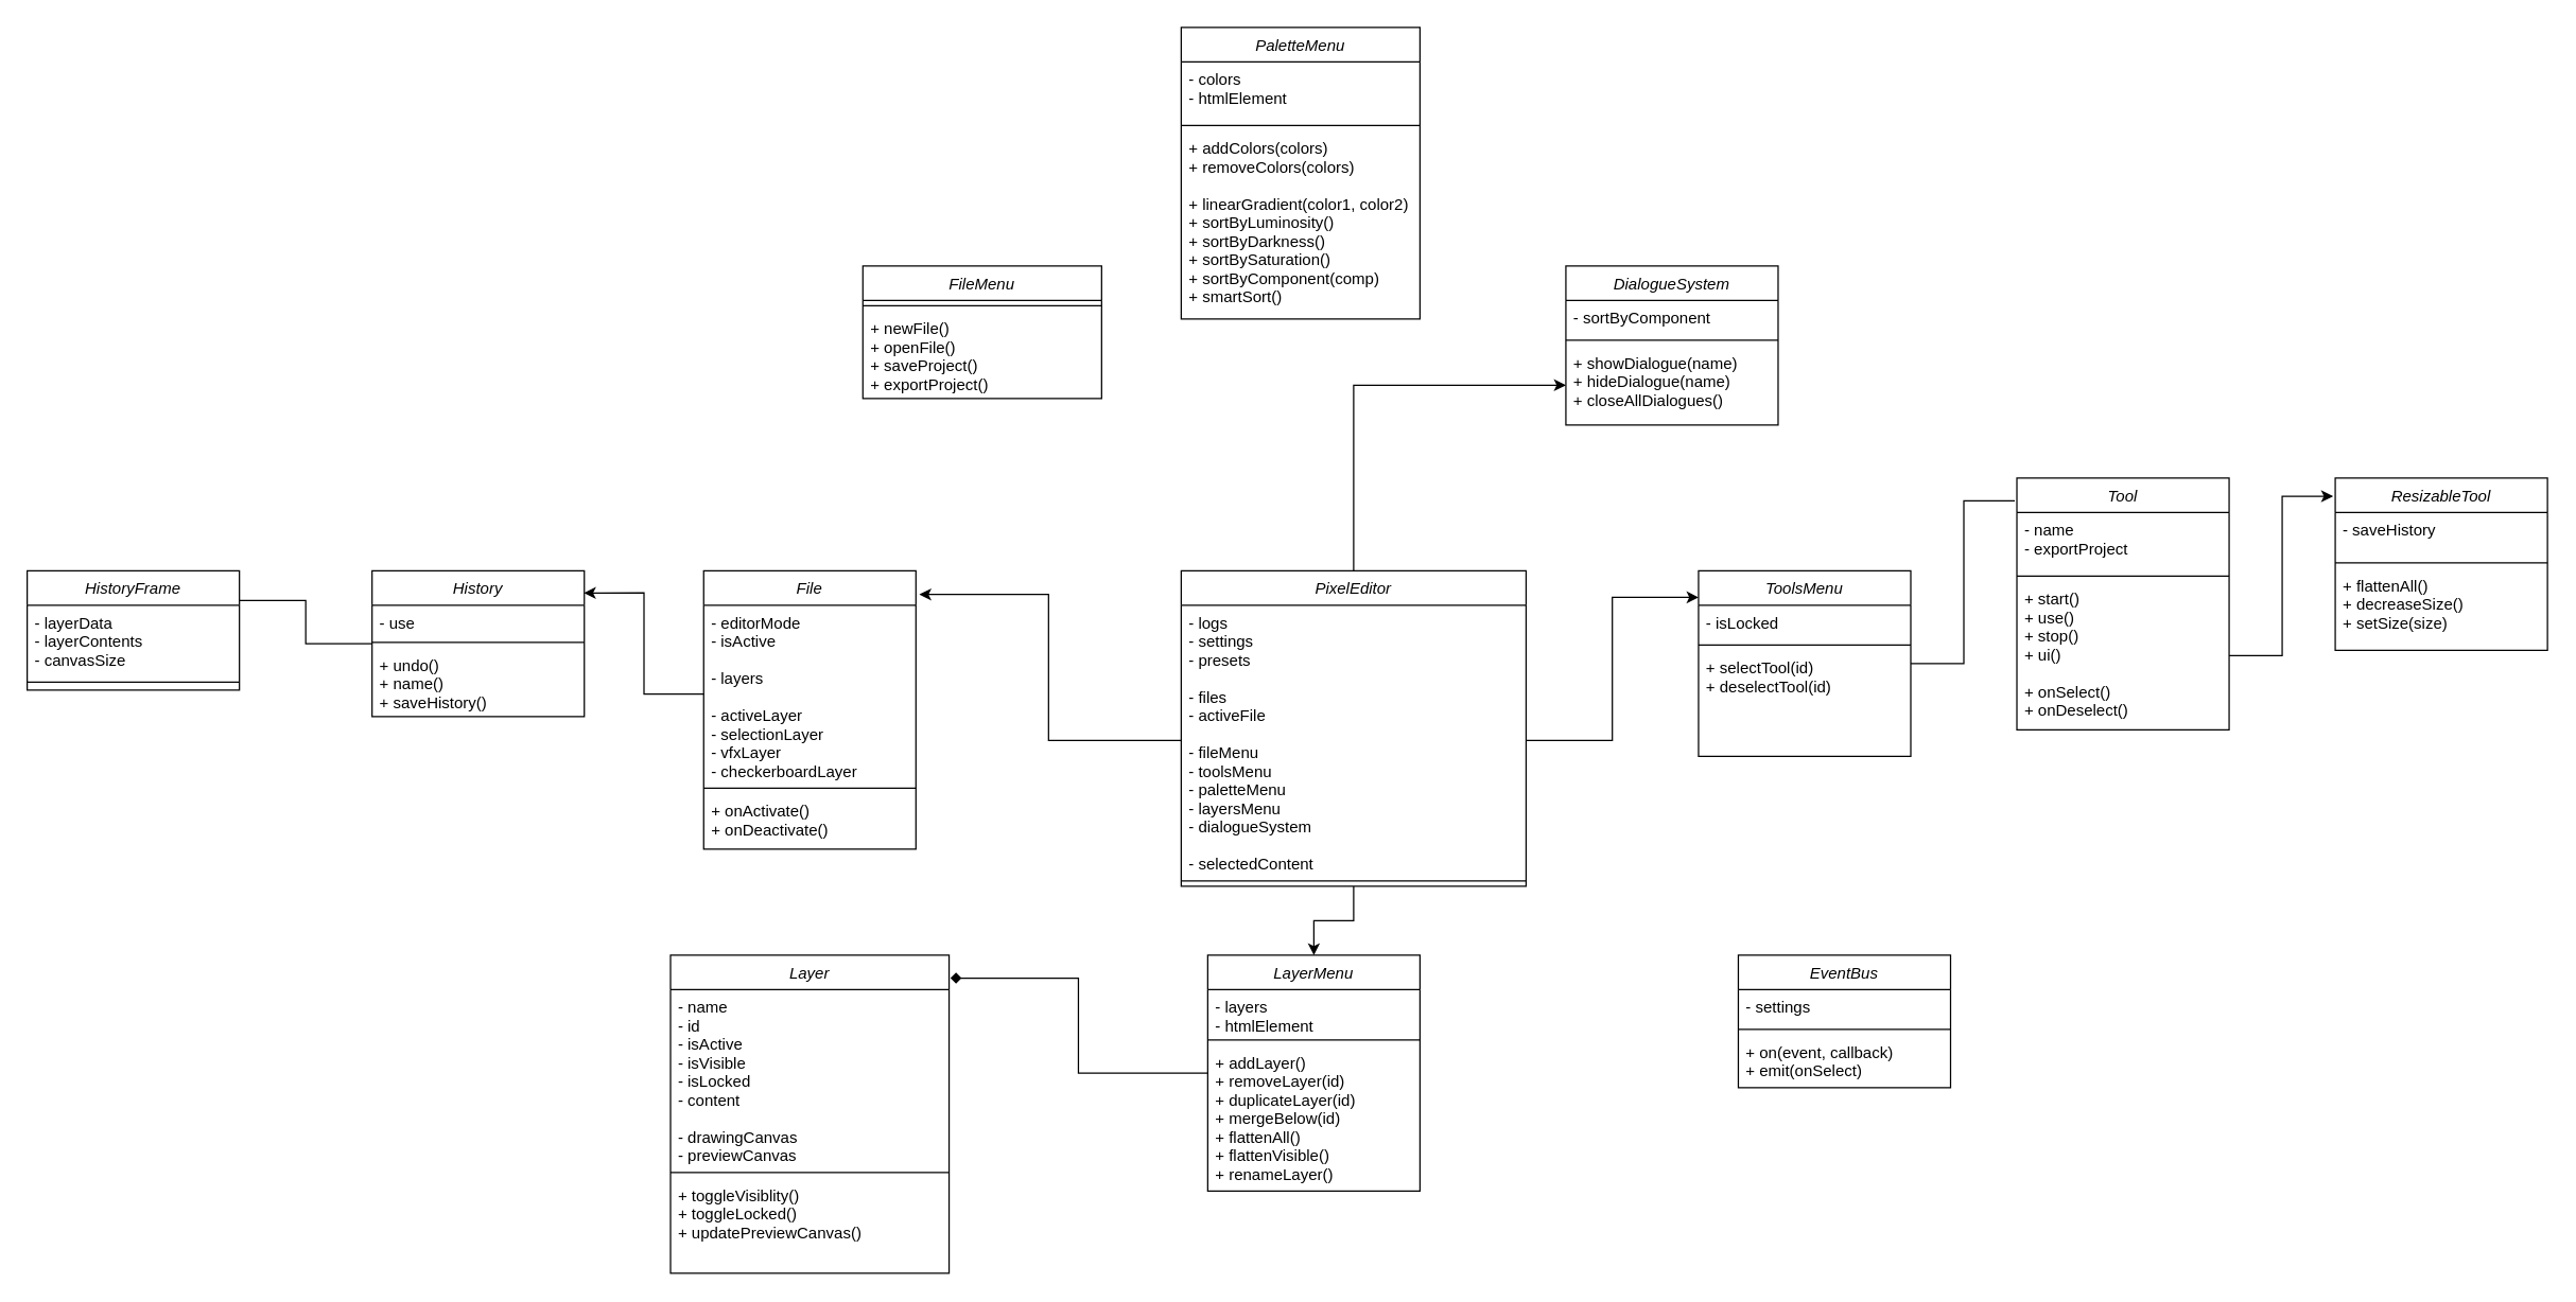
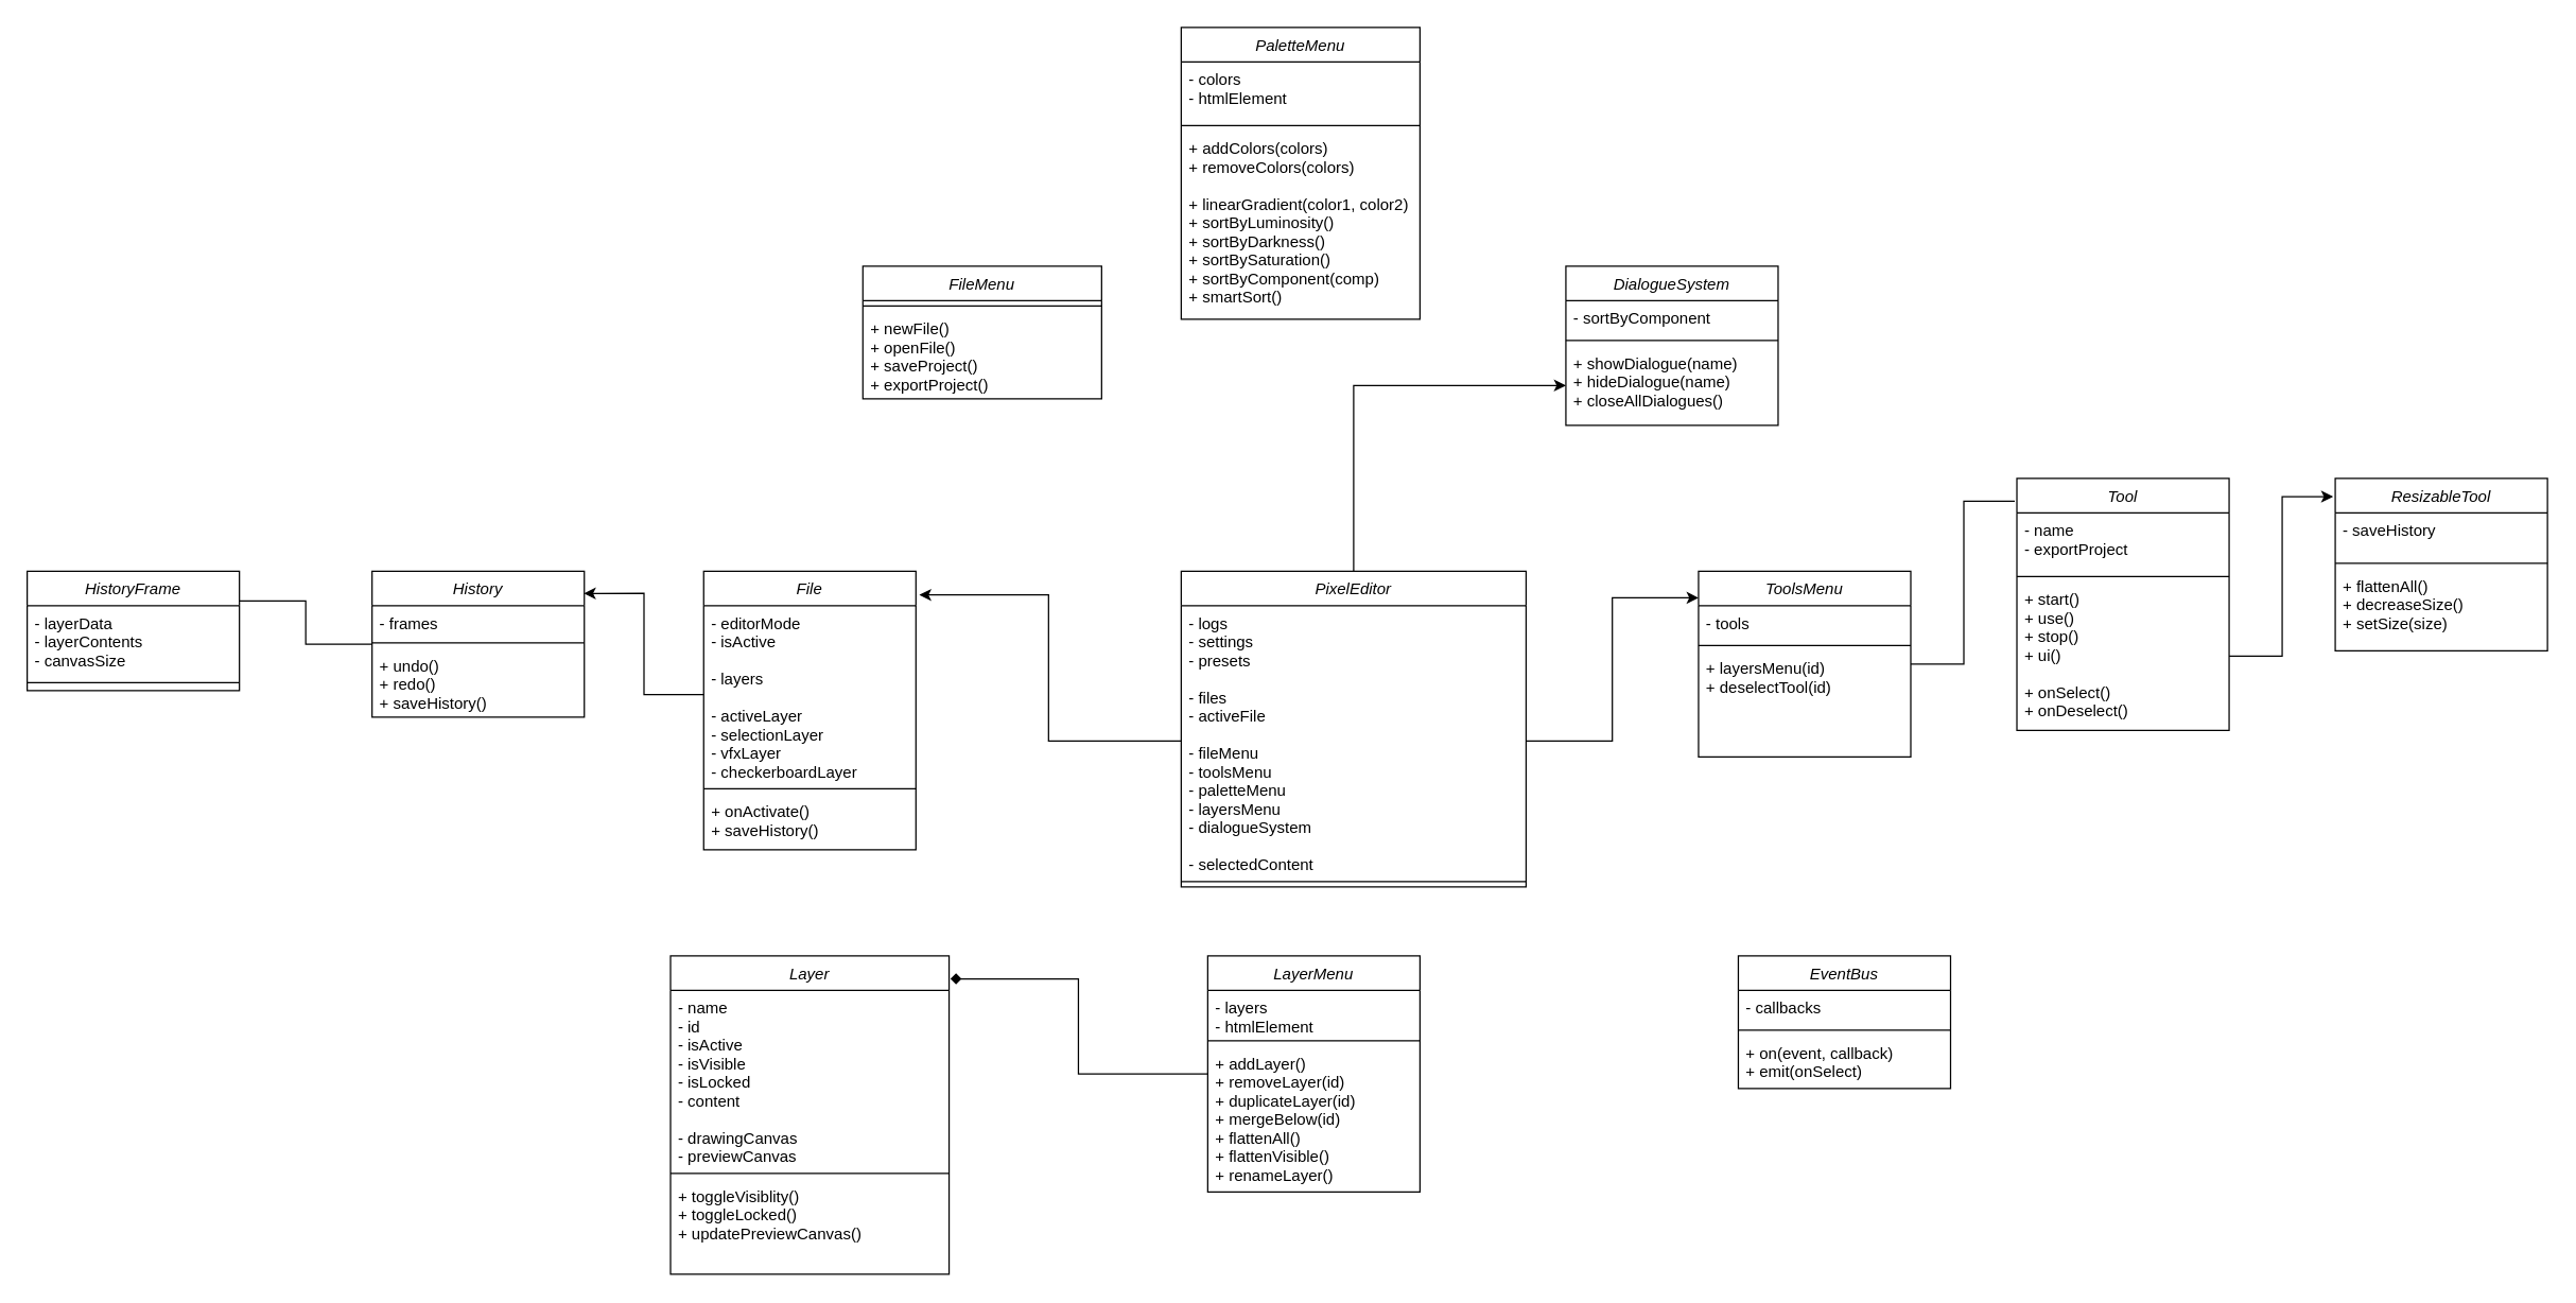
- <mxCell id="46" value="- use" style="text;align=left;verticalAlign=top;spacingLeft=4;spacingRight=4;overflow=hidden;rotatable=0;points=[[0,0.5],[1,0.5]];portConstraint=eastwest;rounded=0;shadow=0;html=0;" vertex="1" parent="45"><mxGeometry y="26" width="160" height="24" as="geometry" /></mxCell>
+ <mxCell id="46" value="- frames" style="text;align=left;verticalAlign=top;spacingLeft=4;spacingRight=4;overflow=hidden;rotatable=0;points=[[0,0.5],[1,0.5]];portConstraint=eastwest;rounded=0;shadow=0;html=0;" vertex="1" parent="45"><mxGeometry y="26" width="160" height="24" as="geometry" /></mxCell>
- <mxCell id="4" value="- isLocked" style="text;align=left;verticalAlign=top;spacingLeft=4;spacingRight=4;overflow=hidden;rotatable=0;points=[[0,0.5],[1,0.5]];portConstraint=eastwest;rounded=0;shadow=0;html=0;" parent="3" vertex="1"><mxGeometry y="26" width="160" height="26" as="geometry" /></mxCell>
+ <mxCell id="4" value="- tools" style="text;align=left;verticalAlign=top;spacingLeft=4;spacingRight=4;overflow=hidden;rotatable=0;points=[[0,0.5],[1,0.5]];portConstraint=eastwest;rounded=0;shadow=0;html=0;" parent="3" vertex="1"><mxGeometry y="26" width="160" height="26" as="geometry" /></mxCell>
- <mxCell id="48" value="+ undo()&#10;+ name()&#10;+ saveHistory()" style="text;align=left;verticalAlign=top;spacingLeft=4;spacingRight=4;overflow=hidden;rotatable=0;points=[[0,0.5],[1,0.5]];portConstraint=eastwest;" vertex="1" parent="45"><mxGeometry y="58" width="160" height="52" as="geometry" /></mxCell>
+ <mxCell id="48" value="+ undo()&#10;+ redo()&#10;+ saveHistory()" style="text;align=left;verticalAlign=top;spacingLeft=4;spacingRight=4;overflow=hidden;rotatable=0;points=[[0,0.5],[1,0.5]];portConstraint=eastwest;" vertex="1" parent="45"><mxGeometry y="58" width="160" height="52" as="geometry" /></mxCell>
- <mxCell id="6" value="+ selectTool(id)&#10;+ deselectTool(id)" style="text;align=left;verticalAlign=top;spacingLeft=4;spacingRight=4;overflow=hidden;rotatable=0;points=[[0,0.5],[1,0.5]];portConstraint=eastwest;" parent="3" vertex="1"><mxGeometry y="60" width="160" height="80" as="geometry" /></mxCell>
+ <mxCell id="6" value="+ layersMenu(id)&#10;+ deselectTool(id)" style="text;align=left;verticalAlign=top;spacingLeft=4;spacingRight=4;overflow=hidden;rotatable=0;points=[[0,0.5],[1,0.5]];portConstraint=eastwest;" parent="3" vertex="1"><mxGeometry y="60" width="160" height="80" as="geometry" /></mxCell>
- <mxCell id="15" value="+ onActivate()&#10;+ onDeactivate()" style="text;align=left;verticalAlign=top;spacingLeft=4;spacingRight=4;overflow=hidden;rotatable=0;points=[[0,0.5],[1,0.5]];portConstraint=eastwest;" vertex="1" parent="12"><mxGeometry y="168" width="160" height="32" as="geometry" /></mxCell>
+ <mxCell id="15" value="+ onActivate()&#10;+ saveHistory()" style="text;align=left;verticalAlign=top;spacingLeft=4;spacingRight=4;overflow=hidden;rotatable=0;points=[[0,0.5],[1,0.5]];portConstraint=eastwest;" vertex="1" parent="12"><mxGeometry y="168" width="160" height="32" as="geometry" /></mxCell>
- <mxCell id="7" style="edgeStyle=orthogonalEdgeStyle;rounded=0;orthogonalLoop=1;jettySize=auto;html=1;entryX=0.5;entryY=0;entryDx=0;entryDy=0;" edge="1" parent="1" source="9" target="25"><mxGeometry relative="1" as="geometry" /></mxCell>
- <mxCell id="17" value="- settings" style="text;align=left;verticalAlign=top;spacingLeft=4;spacingRight=4;overflow=hidden;rotatable=0;points=[[0,0.5],[1,0.5]];portConstraint=eastwest;rounded=0;shadow=0;html=0;" vertex="1" parent="16"><mxGeometry y="26" width="160" height="26" as="geometry" /></mxCell>
+ <mxCell id="17" value="- callbacks" style="text;align=left;verticalAlign=top;spacingLeft=4;spacingRight=4;overflow=hidden;rotatable=0;points=[[0,0.5],[1,0.5]];portConstraint=eastwest;rounded=0;shadow=0;html=0;" vertex="1" parent="16"><mxGeometry y="26" width="160" height="26" as="geometry" /></mxCell>
